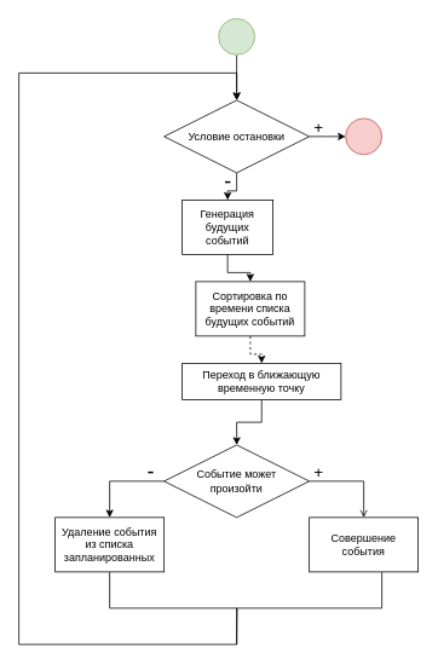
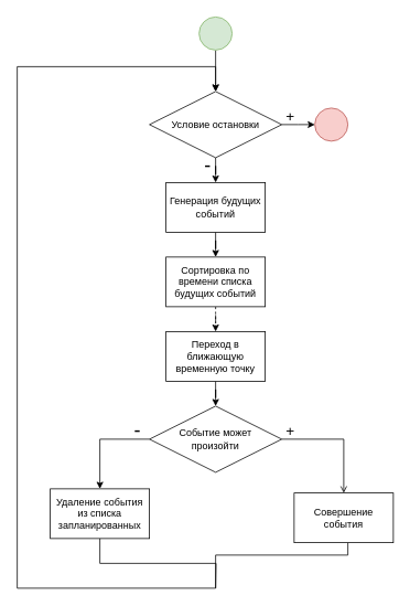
- <mxCell id="7" value="Генерация будущих событий" style="whiteSpace=wrap;html=1;" vertex="1" parent="1"><mxGeometry x="200" y="220" width="100" height="60" as="geometry" /></mxCell>
+ <mxCell id="7" value="Генерация будущих событий" style="whiteSpace=wrap;html=1;" vertex="1" parent="1"><mxGeometry x="200" y="220" width="120" height="60" as="geometry" /></mxCell>
- <mxCell id="9" value="Сортировка по времени списка будущих событий" style="whiteSpace=wrap;html=1;" vertex="1" parent="1"><mxGeometry x="215" y="310" width="120" height="60" as="geometry" /></mxCell>
+ <mxCell id="9" value="Сортировка по времени списка будущих событий" style="whiteSpace=wrap;html=1;" vertex="1" parent="1"><mxGeometry x="200" y="310" width="120" height="60" as="geometry" /></mxCell>
- <mxCell id="11" value="Переход в ближающую временную точку" style="whiteSpace=wrap;html=1;" vertex="1" parent="1"><mxGeometry x="200" y="400" width="175" height="40" as="geometry" /></mxCell>
+ <mxCell id="11" value="Переход в ближающую временную точку" style="whiteSpace=wrap;html=1;" vertex="1" parent="1"><mxGeometry x="200" y="400" width="120" height="60" as="geometry" /></mxCell>
- <mxCell id="16" value="Удаление события из списка запланированных" style="whiteSpace=wrap;html=1;" vertex="1" parent="1"><mxGeometry x="60" y="570" width="120" height="60" as="geometry" /></mxCell>
+ <mxCell id="16" value="Удаление события из списка запланированных" style="whiteSpace=wrap;html=1;" vertex="1" parent="1"><mxGeometry x="60" y="590" width="120" height="60" as="geometry" /></mxCell>
- <mxCell id="18" value="Совершение события" style="whiteSpace=wrap;html=1;" vertex="1" parent="1"><mxGeometry x="340" y="570" width="120" height="60" as="geometry" /></mxCell>
+ <mxCell id="18" value="Совершение события" style="whiteSpace=wrap;html=1;" vertex="1" parent="1"><mxGeometry x="355" y="595" width="120" height="60" as="geometry" /></mxCell>
